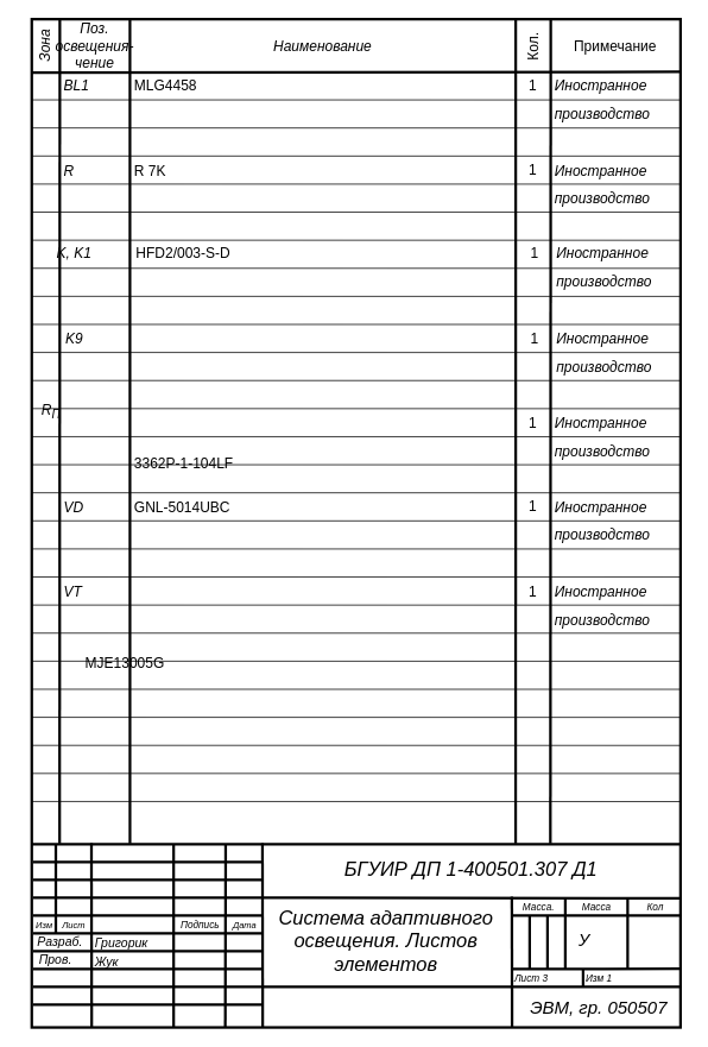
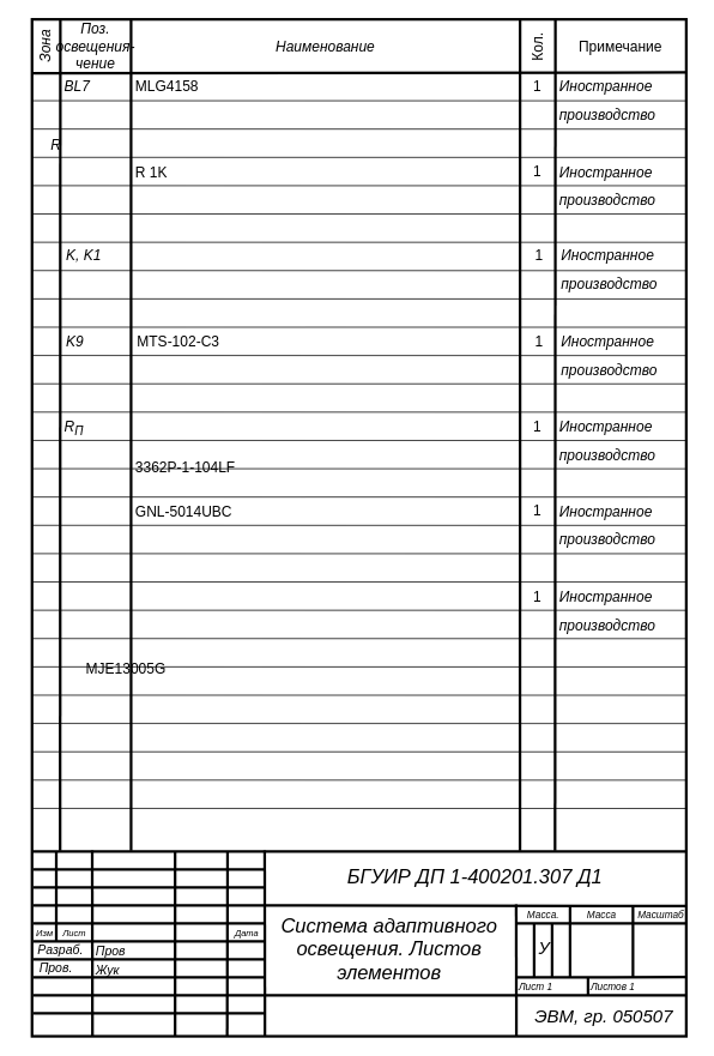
- <mxCell id="92" value="&lt;span dir=&quot;ltr&quot; role=&quot;presentation&quot; style=&quot;left: 393.851px; top: 585.319px; font-size: 16px; font-family: sans-serif; transform: scaleX(1.0);&quot;&gt;MLG4458&lt;/span&gt;" style="verticalAlign=middle;align=left;vsdxID=888;fillColor=none;gradientColor=none;shape=stencil(nZBLDoAgDERP0z3SIyjew0SURgSD+Lu9kMZoXLhwN9O+tukAlrNpJg1SzDH4QW/URgNYgZTkjA4UkwJUgGXng+6DX1zLfmoymdXo17xh5zmRJ6Q42BWCfc2oJfdAr+Yv+AP9Cb7OJ3H/2JG1HNGz/84klThPVCc=);strokeColor=none;labelBackgroundColor=none;rounded=0;html=1;whiteSpace=wrap;spacingLeft=3;fontSize=16;" parent="1" vertex="1"><mxGeometry x="144.977" y="80.107" width="433.07" height="32" as="geometry" /></mxCell>
+ <mxCell id="92" value="&lt;span dir=&quot;ltr&quot; role=&quot;presentation&quot; style=&quot;left: 393.851px; top: 585.319px; font-size: 16px; font-family: sans-serif; transform: scaleX(1.0);&quot;&gt;MLG4158&lt;/span&gt;" style="verticalAlign=middle;align=left;vsdxID=888;fillColor=none;gradientColor=none;shape=stencil(nZBLDoAgDERP0z3SIyjew0SURgSD+Lu9kMZoXLhwN9O+tukAlrNpJg1SzDH4QW/URgNYgZTkjA4UkwJUgGXng+6DX1zLfmoymdXo17xh5zmRJ6Q42BWCfc2oJfdAr+Yv+AP9Cb7OJ3H/2JG1HNGz/84klThPVCc=);strokeColor=none;labelBackgroundColor=none;rounded=0;html=1;whiteSpace=wrap;spacingLeft=3;fontSize=16;" parent="1" vertex="1"><mxGeometry x="144.977" y="80.107" width="433.07" height="32" as="geometry" /></mxCell>
- <mxCell id="91" value="&lt;p style=&quot;margin: 0px; text-indent: 0px; direction: ltr; font-size: 16px;&quot;&gt;&lt;font face=&quot;arial&quot;&gt;&lt;i&gt;BL1&lt;/i&gt;&lt;/font&gt;&lt;/p&gt;" style="verticalAlign=top;align=left;vsdxID=887;fillColor=none;gradientColor=none;shape=stencil(nZBLDoAgDERP0z3SIyjew0SURgSD+Lu9kMZoXLhwN9O+tukAlrNpJg1SzDH4QW/URgNYgZTkjA4UkwJUgGXng+6DX1zLfmoymdXo17xh5zmRJ6Q42BWCfc2oJfdAr+Yv+AP9Cb7OJ3H/2JG1HNGz/84klThPVCc=);strokeColor=none;labelBackgroundColor=none;rounded=0;html=1;whiteSpace=wrap;spacingLeft=3;fontSize=16;" parent="1" vertex="1"><mxGeometry x="66.237" y="80.107" width="78.74" height="32" as="geometry" /></mxCell>
+ <mxCell id="91" value="&lt;p style=&quot;margin: 0px; text-indent: 0px; direction: ltr; font-size: 16px;&quot;&gt;&lt;font face=&quot;arial&quot;&gt;&lt;i&gt;BL7&lt;/i&gt;&lt;/font&gt;&lt;/p&gt;" style="verticalAlign=top;align=left;vsdxID=887;fillColor=none;gradientColor=none;shape=stencil(nZBLDoAgDERP0z3SIyjew0SURgSD+Lu9kMZoXLhwN9O+tukAlrNpJg1SzDH4QW/URgNYgZTkjA4UkwJUgGXng+6DX1zLfmoymdXo17xh5zmRJ6Q42BWCfc2oJfdAr+Yv+AP9Cb7OJ3H/2JG1HNGz/84klThPVCc=);strokeColor=none;labelBackgroundColor=none;rounded=0;html=1;whiteSpace=wrap;spacingLeft=3;fontSize=16;" parent="1" vertex="1"><mxGeometry x="66.237" y="80.107" width="78.74" height="32" as="geometry" /></mxCell>
- <mxCell id="96" value="&lt;p style=&quot;margin: 0px; text-indent: 0px; direction: ltr; font-size: 16px;&quot;&gt;&lt;font face=&quot;arial&quot; style=&quot;font-size: 16px;&quot;&gt;&lt;span style=&quot;font-size: 16px;&quot;&gt;&lt;i style=&quot;font-size: 16px;&quot;&gt;R&lt;/i&gt;&lt;/span&gt;&lt;/font&gt;&lt;/p&gt;" style="verticalAlign=top;align=left;vsdxID=887;fillColor=none;gradientColor=none;shape=stencil(nZBLDoAgDERP0z3SIyjew0SURgSD+Lu9kMZoXLhwN9O+tukAlrNpJg1SzDH4QW/URgNYgZTkjA4UkwJUgGXng+6DX1zLfmoymdXo17xh5zmRJ6Q42BWCfc2oJfdAr+Yv+AP9Cb7OJ3H/2JG1HNGz/84klThPVCc=);strokeColor=none;labelBackgroundColor=none;rounded=0;html=1;whiteSpace=wrap;spacingLeft=3;fontSize=16;" parent="1" vertex="1"><mxGeometry x="66.234" y="174.604" width="78.74" height="32" as="geometry" /></mxCell>
+ <mxCell id="96" value="&lt;p style=&quot;margin: 0px; text-indent: 0px; direction: ltr; font-size: 16px;&quot;&gt;&lt;font face=&quot;arial&quot; style=&quot;font-size: 16px;&quot;&gt;&lt;span style=&quot;font-size: 16px;&quot;&gt;&lt;i style=&quot;font-size: 16px;&quot;&gt;R&lt;/i&gt;&lt;/span&gt;&lt;/font&gt;&lt;/p&gt;" style="verticalAlign=top;align=left;vsdxID=887;fillColor=none;gradientColor=none;shape=stencil(nZBLDoAgDERP0z3SIyjew0SURgSD+Lu9kMZoXLhwN9O+tukAlrNpJg1SzDH4QW/URgNYgZTkjA4UkwJUgGXng+6DX1zLfmoymdXo17xh5zmRJ6Q42BWCfc2oJfdAr+Yv+AP9Cb7OJ3H/2JG1HNGz/84klThPVCc=);strokeColor=none;labelBackgroundColor=none;rounded=0;html=1;whiteSpace=wrap;spacingLeft=3;fontSize=16;" parent="1" vertex="1"><mxGeometry x="51.234" y="144.604" width="78.74" height="32" as="geometry" /></mxCell>
- <mxCell id="97" value="R 7K" style="verticalAlign=middle;align=left;vsdxID=888;fillColor=none;gradientColor=none;shape=stencil(nZBLDoAgDERP0z3SIyjew0SURgSD+Lu9kMZoXLhwN9O+tukAlrNpJg1SzDH4QW/URgNYgZTkjA4UkwJUgGXng+6DX1zLfmoymdXo17xh5zmRJ6Q42BWCfc2oJfdAr+Yv+AP9Cb7OJ3H/2JG1HNGz/84klThPVCc=);strokeColor=none;labelBackgroundColor=none;rounded=0;html=1;whiteSpace=wrap;spacingLeft=3;fontSize=16;" parent="1" vertex="1"><mxGeometry x="144.974" y="174.604" width="433.07" height="32" as="geometry" /></mxCell>
+ <mxCell id="97" value="R 1K" style="verticalAlign=middle;align=left;vsdxID=888;fillColor=none;gradientColor=none;shape=stencil(nZBLDoAgDERP0z3SIyjew0SURgSD+Lu9kMZoXLhwN9O+tukAlrNpJg1SzDH4QW/URgNYgZTkjA4UkwJUgGXng+6DX1zLfmoymdXo17xh5zmRJ6Q42BWCfc2oJfdAr+Yv+AP9Cb7OJ3H/2JG1HNGz/84klThPVCc=);strokeColor=none;labelBackgroundColor=none;rounded=0;html=1;whiteSpace=wrap;spacingLeft=3;fontSize=16;" parent="1" vertex="1"><mxGeometry x="144.974" y="174.604" width="433.07" height="32" as="geometry" /></mxCell>
- <mxCell id="106" value="&lt;p style=&quot;margin: 0px; text-indent: 0px; direction: ltr; font-size: 16px;&quot;&gt;&lt;font face=&quot;arial&quot;&gt;&lt;i&gt;K, K1&lt;/i&gt;&lt;/font&gt;&lt;/p&gt;" style="verticalAlign=top;align=left;vsdxID=887;fillColor=none;gradientColor=none;shape=stencil(nZBLDoAgDERP0z3SIyjew0SURgSD+Lu9kMZoXLhwN9O+tukAlrNpJg1SzDH4QW/URgNYgZTkjA4UkwJUgGXng+6DX1zLfmoymdXo17xh5zmRJ6Q42BWCfc2oJfdAr+Yv+AP9Cb7OJ3H/2JG1HNGz/84klThPVCc=);strokeColor=none;labelBackgroundColor=none;rounded=0;html=1;whiteSpace=wrap;spacingLeft=3;fontSize=16;" parent="1" vertex="1"><mxGeometry x="58.115" y="267.955" width="78.74" height="32" as="geometry" /></mxCell>
+ <mxCell id="106" value="&lt;p style=&quot;margin: 0px; text-indent: 0px; direction: ltr; font-size: 16px;&quot;&gt;&lt;font face=&quot;arial&quot;&gt;&lt;i&gt;K, K1&lt;/i&gt;&lt;/font&gt;&lt;/p&gt;" style="verticalAlign=top;align=left;vsdxID=887;fillColor=none;gradientColor=none;shape=stencil(nZBLDoAgDERP0z3SIyjew0SURgSD+Lu9kMZoXLhwN9O+tukAlrNpJg1SzDH4QW/URgNYgZTkjA4UkwJUgGXng+6DX1zLfmoymdXo17xh5zmRJ6Q42BWCfc2oJfdAr+Yv+AP9Cb7OJ3H/2JG1HNGz/84klThPVCc=);strokeColor=none;labelBackgroundColor=none;rounded=0;html=1;whiteSpace=wrap;spacingLeft=3;fontSize=16;" parent="1" vertex="1"><mxGeometry x="68.115" y="267.955" width="78.74" height="32" as="geometry" /></mxCell>
- <mxCell id="107" value="HFD2/003-S-D" style="verticalAlign=middle;align=left;vsdxID=888;fillColor=none;gradientColor=none;shape=stencil(nZBLDoAgDERP0z3SIyjew0SURgSD+Lu9kMZoXLhwN9O+tukAlrNpJg1SzDH4QW/URgNYgZTkjA4UkwJUgGXng+6DX1zLfmoymdXo17xh5zmRJ6Q42BWCfc2oJfdAr+Yv+AP9Cb7OJ3H/2JG1HNGz/84klThPVCc=);strokeColor=none;labelBackgroundColor=none;rounded=0;html=1;whiteSpace=wrap;spacingLeft=3;fontSize=16;" parent="1" vertex="1"><mxGeometry x="146.855" y="267.955" width="433.07" height="32" as="geometry" /></mxCell>
+ <mxCell id="112" value="MTS-102-C3" style="verticalAlign=middle;align=left;vsdxID=888;fillColor=none;gradientColor=none;shape=stencil(nZBLDoAgDERP0z3SIyjew0SURgSD+Lu9kMZoXLhwN9O+tukAlrNpJg1SzDH4QW/URgNYgZTkjA4UkwJUgGXng+6DX1zLfmoymdXo17xh5zmRJ6Q42BWCfc2oJfdAr+Yv+AP9Cb7OJ3H/2JG1HNGz/84klThPVCc=);strokeColor=none;labelBackgroundColor=none;rounded=0;html=1;whiteSpace=wrap;spacingLeft=3;fontSize=16;" parent="1" vertex="1"><mxGeometry x="146.85" y="363.38" width="433.07" height="32" as="geometry" /></mxCell>
- <mxCell id="81" value="&lt;p style=&quot;margin: 0px; text-indent: 0px; direction: ltr; font-size: 16px;&quot;&gt;&lt;font face=&quot;arial&quot;&gt;&lt;i&gt;R&lt;sub&gt;П&lt;/sub&gt;&lt;/i&gt;&lt;/font&gt;&lt;/p&gt;" style="verticalAlign=top;align=left;vsdxID=887;fillColor=none;gradientColor=none;shape=stencil(nZBLDoAgDERP0z3SIyjew0SURgSD+Lu9kMZoXLhwN9O+tukAlrNpJg1SzDH4QW/URgNYgZTkjA4UkwJUgGXng+6DX1zLfmoymdXo17xh5zmRJ6Q42BWCfc2oJfdAr+Yv+AP9Cb7OJ3H/2JG1HNGz/84klThPVCc=);strokeColor=none;labelBackgroundColor=none;rounded=0;html=1;whiteSpace=wrap;spacingLeft=3;fontSize=16;" parent="1" vertex="1"><mxGeometry x="41.24" y="443.12" width="78.74" height="32" as="geometry" /></mxCell>
+ <mxCell id="81" value="&lt;p style=&quot;margin: 0px; text-indent: 0px; direction: ltr; font-size: 16px;&quot;&gt;&lt;font face=&quot;arial&quot;&gt;&lt;i&gt;R&lt;sub&gt;П&lt;/sub&gt;&lt;/i&gt;&lt;/font&gt;&lt;/p&gt;" style="verticalAlign=top;align=left;vsdxID=887;fillColor=none;gradientColor=none;shape=stencil(nZBLDoAgDERP0z3SIyjew0SURgSD+Lu9kMZoXLhwN9O+tukAlrNpJg1SzDH4QW/URgNYgZTkjA4UkwJUgGXng+6DX1zLfmoymdXo17xh5zmRJ6Q42BWCfc2oJfdAr+Yv+AP9Cb7OJ3H/2JG1HNGz/84klThPVCc=);strokeColor=none;labelBackgroundColor=none;rounded=0;html=1;whiteSpace=wrap;spacingLeft=3;fontSize=16;" parent="1" vertex="1"><mxGeometry x="66.24" y="458.12" width="78.74" height="32" as="geometry" /></mxCell>
- <mxCell id="86" value="&lt;p style=&quot;margin: 0px; text-indent: 0px; direction: ltr; font-size: 16px;&quot;&gt;&lt;font face=&quot;arial&quot; style=&quot;font-size: 16px;&quot;&gt;&lt;span style=&quot;font-size: 16px;&quot;&gt;&lt;i style=&quot;font-size: 16px;&quot;&gt;VD&lt;/i&gt;&lt;/span&gt;&lt;/font&gt;&lt;/p&gt;" style="verticalAlign=top;align=left;vsdxID=887;fillColor=none;gradientColor=none;shape=stencil(nZBLDoAgDERP0z3SIyjew0SURgSD+Lu9kMZoXLhwN9O+tukAlrNpJg1SzDH4QW/URgNYgZTkjA4UkwJUgGXng+6DX1zLfmoymdXo17xh5zmRJ6Q42BWCfc2oJfdAr+Yv+AP9Cb7OJ3H/2JG1HNGz/84klThPVCc=);strokeColor=none;labelBackgroundColor=none;rounded=0;html=1;whiteSpace=wrap;spacingLeft=3;fontSize=16;" parent="1" vertex="1"><mxGeometry x="66.237" y="552.617" width="78.74" height="32" as="geometry" /></mxCell>
- <mxCell id="101" value="&lt;p style=&quot;margin: 0px; text-indent: 0px; direction: ltr; font-size: 16px;&quot;&gt;&lt;font face=&quot;arial&quot; style=&quot;font-size: 16px;&quot;&gt;&lt;span style=&quot;font-size: 16px;&quot;&gt;&lt;i style=&quot;font-size: 16px;&quot;&gt;VT&lt;/i&gt;&lt;/span&gt;&lt;/font&gt;&lt;/p&gt;" style="verticalAlign=top;align=left;vsdxID=887;fillColor=none;gradientColor=none;shape=stencil(nZBLDoAgDERP0z3SIyjew0SURgSD+Lu9kMZoXLhwN9O+tukAlrNpJg1SzDH4QW/URgNYgZTkjA4UkwJUgGXng+6DX1zLfmoymdXo17xh5zmRJ6Q42BWCfc2oJfdAr+Yv+AP9Cb7OJ3H/2JG1HNGz/84klThPVCc=);strokeColor=none;labelBackgroundColor=none;rounded=0;html=1;whiteSpace=wrap;spacingLeft=3;fontSize=16;" parent="1" vertex="1"><mxGeometry x="66.234" y="647.094" width="78.74" height="32" as="geometry" /></mxCell>
- <mxCell id="44" value="&lt;i style=&quot;font-family: arial; font-size: 22px; font-weight: 400; letter-spacing: normal; text-indent: 0px; text-transform: none; word-spacing: 0px;&quot;&gt;БГУИР ДП 1-400501.307 Д1&lt;/i&gt;" style="text;whiteSpace=wrap;html=1;align=center;verticalAlign=middle;fontColor=default;labelBackgroundColor=none;" parent="1" vertex="1"><mxGeometry x="291.65" y="946.88" width="472.44" height="59.06" as="geometry" /></mxCell>
+ <mxCell id="44" value="&lt;i style=&quot;font-family: arial; font-size: 22px; font-weight: 400; letter-spacing: normal; text-indent: 0px; text-transform: none; word-spacing: 0px;&quot;&gt;БГУИР ДП 1-400201.307 Д1&lt;/i&gt;" style="text;whiteSpace=wrap;html=1;align=center;verticalAlign=middle;fontColor=default;labelBackgroundColor=none;" parent="1" vertex="1"><mxGeometry x="291.65" y="946.88" width="472.44" height="59.06" as="geometry" /></mxCell>
- <mxCell id="34" value="&lt;font style=&quot;font-size:11px;font-family:Arial;color:#000000;direction:ltr;letter-spacing:0px;line-height:120%;opacity:1&quot;&gt;&lt;i&gt;Кол&lt;br/&gt;&lt;/i&gt;&lt;/font&gt;" style="verticalAlign=middle;align=center;vsdxID=173;fillColor=none;gradientColor=none;shape=stencil(nZBLDoAgDERP0z3SIyjew0SURgSD+Lu9kMZoXLhwN9O+tukAlrNpJg1SzDH4QW/URgNYgZTkjA4UkwJUgGXng+6DX1zLfmoymdXo17xh5zmRJ6Q42BWCfc2oJfdAr+Yv+AP9Cb7OJ3H/2JG1HNGz/84klThPVCc=);strokeColor=none;strokeWidth=3;spacingTop=-1;spacingBottom=-1;spacingLeft=-1;spacingRight=-1;labelBackgroundColor=none;rounded=0;html=1;whiteSpace=wrap;" parent="1" vertex="1"><mxGeometry x="705.74" y="1008.88" width="58.35" height="16" as="geometry" /></mxCell>
+ <mxCell id="34" value="&lt;font style=&quot;font-size:11px;font-family:Arial;color:#000000;direction:ltr;letter-spacing:0px;line-height:120%;opacity:1&quot;&gt;&lt;i&gt;Масштаб&lt;br/&gt;&lt;/i&gt;&lt;/font&gt;" style="verticalAlign=middle;align=center;vsdxID=173;fillColor=none;gradientColor=none;shape=stencil(nZBLDoAgDERP0z3SIyjew0SURgSD+Lu9kMZoXLhwN9O+tukAlrNpJg1SzDH4QW/URgNYgZTkjA4UkwJUgGXng+6DX1zLfmoymdXo17xh5zmRJ6Q42BWCfc2oJfdAr+Yv+AP9Cb7OJ3H/2JG1HNGz/84klThPVCc=);strokeColor=none;strokeWidth=3;spacingTop=-1;spacingBottom=-1;spacingLeft=-1;spacingRight=-1;labelBackgroundColor=none;rounded=0;html=1;whiteSpace=wrap;" parent="1" vertex="1"><mxGeometry x="705.74" y="1008.88" width="58.35" height="16" as="geometry" /></mxCell>
- <mxCell id="30" value="&lt;font style=&quot;font-size:11px;font-family:Arial;color:#000000;direction:ltr;letter-spacing:0px;line-height:120%;opacity:1&quot;&gt;&lt;i&gt;Подпись&lt;br/&gt;&lt;/i&gt;&lt;/font&gt;" style="verticalAlign=middle;align=center;vsdxID=169;fillColor=none;gradientColor=none;shape=stencil(nZBLDoAgDERP0z3SIyjew0SURgSD+Lu9kMZoXLhwN9O+tukAlrNpJg1SzDH4QW/URgNYgZTkjA4UkwJUgGXng+6DX1zLfmoymdXo17xh5zmRJ6Q42BWCfc2oJfdAr+Yv+AP9Cb7OJ3H/2JG1HNGz/84klThPVCc=);strokeColor=none;strokeWidth=3;spacingTop=-1;spacingBottom=-1;spacingLeft=-1;spacingRight=-1;labelBackgroundColor=none;rounded=0;html=1;whiteSpace=wrap;" parent="1" vertex="1"><mxGeometry x="195.74" y="1028.88" width="56" height="16" as="geometry" /></mxCell>
- <mxCell id="42" value="&lt;font style=&quot;font-size:19px;font-family:Arial;color:#000000;direction:ltr;letter-spacing:0px;line-height:120%;opacity:1&quot;&gt;&lt;i&gt;У&lt;br/&gt;&lt;/i&gt;&lt;/font&gt;" style="verticalAlign=middle;align=center;vsdxID=441;fillColor=none;gradientColor=none;shape=stencil(nZBLDoAgDERP0z3SIyjew0SURgSD+Lu9kMZoXLhwN9O+tukAlrNpJg1SzDH4QW/URgNYgZTkjA4UkwJUgGXng+6DX1zLfmoymdXo17xh5zmRJ6Q42BWCfc2oJfdAr+Yv+AP9Cb7OJ3H/2JG1HNGz/84klThPVCc=);strokeColor=none;strokeWidth=3;spacingTop=-1;spacingBottom=-1;spacingLeft=-1;spacingRight=-1;labelBackgroundColor=none;rounded=0;html=1;whiteSpace=wrap;" parent="1" vertex="1"><mxGeometry x="644.74" y="1046.88" width="20" height="16" as="geometry" /></mxCell>
+ <mxCell id="42" value="&lt;font style=&quot;font-size:19px;font-family:Arial;color:#000000;direction:ltr;letter-spacing:0px;line-height:120%;opacity:1&quot;&gt;&lt;i&gt;У&lt;br/&gt;&lt;/i&gt;&lt;/font&gt;" style="verticalAlign=middle;align=center;vsdxID=441;fillColor=none;gradientColor=none;shape=stencil(nZBLDoAgDERP0z3SIyjew0SURgSD+Lu9kMZoXLhwN9O+tukAlrNpJg1SzDH4QW/URgNYgZTkjA4UkwJUgGXng+6DX1zLfmoymdXo17xh5zmRJ6Q42BWCfc2oJfdAr+Yv+AP9Cb7OJ3H/2JG1HNGz/84klThPVCc=);strokeColor=none;strokeWidth=3;spacingTop=-1;spacingBottom=-1;spacingLeft=-1;spacingRight=-1;labelBackgroundColor=none;rounded=0;html=1;whiteSpace=wrap;" parent="1" vertex="1"><mxGeometry x="594.74" y="1046.88" width="20" height="16" as="geometry" /></mxCell>
- <mxCell id="37" value="&lt;p style=&quot;margin-left: 0 ; margin-right: 0 ; margin-top: 0px ; margin-bottom: 0px ; text-indent: 0 ; direction: ltr&quot;&gt;&lt;font style=&quot;font-family: &amp;#34;arial&amp;#34; ; color: rgb(0 , 0 , 0) ; direction: ltr ; letter-spacing: 0px ; line-height: 120% ; opacity: 1&quot;&gt;&lt;i&gt;&lt;font style=&quot;font-size: 14px&quot;&gt;Григорик&lt;/font&gt;&lt;br&gt;&lt;/i&gt;&lt;/font&gt;&lt;/p&gt;" style="verticalAlign=middle;align=left;vsdxID=176;fillColor=none;gradientColor=none;shape=stencil(nZBLDoAgDERP0z3SIyjew0SURgSD+Lu9kMZoXLhwN9O+tukAlrNpJg1SzDH4QW/URgNYgZTkjA4UkwJUgGXng+6DX1zLfmoymdXo17xh5zmRJ6Q42BWCfc2oJfdAr+Yv+AP9Cb7OJ3H/2JG1HNGz/84klThPVCc=);strokeColor=none;strokeWidth=3;spacingTop=-1;spacingBottom=-1;spacingLeft=-1;spacingRight=-1;labelBackgroundColor=none;rounded=0;html=1;whiteSpace=wrap;" parent="1" vertex="1"><mxGeometry x="104.74" y="1045.88" width="88" height="24" as="geometry" /></mxCell>
+ <mxCell id="37" value="&lt;p style=&quot;margin-left: 0 ; margin-right: 0 ; margin-top: 0px ; margin-bottom: 0px ; text-indent: 0 ; direction: ltr&quot;&gt;&lt;font style=&quot;font-family: &amp;#34;arial&amp;#34; ; color: rgb(0 , 0 , 0) ; direction: ltr ; letter-spacing: 0px ; line-height: 120% ; opacity: 1&quot;&gt;&lt;i&gt;&lt;font style=&quot;font-size: 14px&quot;&gt;Пров&lt;/font&gt;&lt;br&gt;&lt;/i&gt;&lt;/font&gt;&lt;/p&gt;" style="verticalAlign=middle;align=left;vsdxID=176;fillColor=none;gradientColor=none;shape=stencil(nZBLDoAgDERP0z3SIyjew0SURgSD+Lu9kMZoXLhwN9O+tukAlrNpJg1SzDH4QW/URgNYgZTkjA4UkwJUgGXng+6DX1zLfmoymdXo17xh5zmRJ6Q42BWCfc2oJfdAr+Yv+AP9Cb7OJ3H/2JG1HNGz/84klThPVCc=);strokeColor=none;strokeWidth=3;spacingTop=-1;spacingBottom=-1;spacingLeft=-1;spacingRight=-1;labelBackgroundColor=none;rounded=0;html=1;whiteSpace=wrap;" parent="1" vertex="1"><mxGeometry x="104.74" y="1045.88" width="88" height="24" as="geometry" /></mxCell>
- <mxCell id="35" value="&lt;p style=&quot;margin-left: 0 ; margin-right: 0 ; margin-top: 0px ; margin-bottom: 0px ; text-indent: 0 ; direction: ltr&quot;&gt;&lt;font style=&quot;font-size: 11px ; font-family: &amp;#34;arial&amp;#34; ; color: #000000 ; direction: ltr ; letter-spacing: 0px ; line-height: 120% ; opacity: 1&quot;&gt;&lt;i&gt;Лист 3&lt;/i&gt;&lt;/font&gt;&lt;font style=&quot;font-size: 11px ; font-family: &amp;#34;arial&amp;#34; ; color: #000000 ; direction: ltr ; letter-spacing: 0px ; line-height: 120% ; opacity: 1&quot;&gt;&lt;i&gt;&amp;nbsp;&lt;br&gt;&lt;/i&gt;&lt;/font&gt;&lt;/p&gt;" style="verticalAlign=middle;align=left;vsdxID=174;fillColor=none;gradientColor=none;shape=stencil(nZBLDoAgDERP0z3SIyjew0SURgSD+Lu9kMZoXLhwN9O+tukAlrNpJg1SzDH4QW/URgNYgZTkjA4UkwJUgGXng+6DX1zLfmoymdXo17xh5zmRJ6Q42BWCfc2oJfdAr+Yv+AP9Cb7OJ3H/2JG1HNGz/84klThPVCc=);strokeColor=none;strokeWidth=3;spacingTop=-1;spacingBottom=-1;spacingLeft=-1;spacingRight=-1;labelBackgroundColor=none;rounded=0;html=1;whiteSpace=wrap;" parent="1" vertex="1"><mxGeometry x="575.74" y="1088.88" width="132.8" height="16" as="geometry" /></mxCell>
+ <mxCell id="35" value="&lt;p style=&quot;margin-left: 0 ; margin-right: 0 ; margin-top: 0px ; margin-bottom: 0px ; text-indent: 0 ; direction: ltr&quot;&gt;&lt;font style=&quot;font-size: 11px ; font-family: &amp;#34;arial&amp;#34; ; color: #000000 ; direction: ltr ; letter-spacing: 0px ; line-height: 120% ; opacity: 1&quot;&gt;&lt;i&gt;Лист 1&lt;/i&gt;&lt;/font&gt;&lt;font style=&quot;font-size: 11px ; font-family: &amp;#34;arial&amp;#34; ; color: #000000 ; direction: ltr ; letter-spacing: 0px ; line-height: 120% ; opacity: 1&quot;&gt;&lt;i&gt;&amp;nbsp;&lt;br&gt;&lt;/i&gt;&lt;/font&gt;&lt;/p&gt;" style="verticalAlign=middle;align=left;vsdxID=174;fillColor=none;gradientColor=none;shape=stencil(nZBLDoAgDERP0z3SIyjew0SURgSD+Lu9kMZoXLhwN9O+tukAlrNpJg1SzDH4QW/URgNYgZTkjA4UkwJUgGXng+6DX1zLfmoymdXo17xh5zmRJ6Q42BWCfc2oJfdAr+Yv+AP9Cb7OJ3H/2JG1HNGz/84klThPVCc=);strokeColor=none;strokeWidth=3;spacingTop=-1;spacingBottom=-1;spacingLeft=-1;spacingRight=-1;labelBackgroundColor=none;rounded=0;html=1;whiteSpace=wrap;" parent="1" vertex="1"><mxGeometry x="575.74" y="1088.88" width="132.8" height="16" as="geometry" /></mxCell>
- <mxCell id="36" value="&lt;p style=&quot;align:left;margin-left:0;margin-right:0;margin-top:0px;margin-bottom:0px;text-indent:0;valign:middle;direction:ltr;&quot;&gt;&lt;font style=&quot;font-size:11px;font-family:Arial;color:#000000;direction:ltr;letter-spacing:0px;line-height:120%;opacity:1&quot;&gt;&lt;i&gt;Изм             1&lt;/i&gt;&lt;/font&gt;&lt;font style=&quot;font-size:11px;font-family:Arial;color:#000000;direction:ltr;letter-spacing:0px;line-height:120%;opacity:1&quot;&gt;&lt;i&gt;&lt;br/&gt;&lt;/i&gt;&lt;/font&gt;&lt;/p&gt;" style="verticalAlign=middle;align=left;vsdxID=175;fillColor=none;gradientColor=none;shape=stencil(nZBLDoAgDERP0z3SIyjew0SURgSD+Lu9kMZoXLhwN9O+tukAlrNpJg1SzDH4QW/URgNYgZTkjA4UkwJUgGXng+6DX1zLfmoymdXo17xh5zmRJ6Q42BWCfc2oJfdAr+Yv+AP9Cb7OJ3H/2JG1HNGz/84klThPVCc=);strokeColor=none;strokeWidth=3;spacingTop=-1;spacingBottom=-1;spacingLeft=-1;spacingRight=-1;labelBackgroundColor=none;rounded=0;html=1;whiteSpace=wrap;" parent="1" vertex="1"><mxGeometry x="655.74" y="1088.88" width="116" height="16" as="geometry" /></mxCell>
+ <mxCell id="36" value="&lt;p style=&quot;align:left;margin-left:0;margin-right:0;margin-top:0px;margin-bottom:0px;text-indent:0;valign:middle;direction:ltr;&quot;&gt;&lt;font style=&quot;font-size:11px;font-family:Arial;color:#000000;direction:ltr;letter-spacing:0px;line-height:120%;opacity:1&quot;&gt;&lt;i&gt;Листов             1&lt;/i&gt;&lt;/font&gt;&lt;font style=&quot;font-size:11px;font-family:Arial;color:#000000;direction:ltr;letter-spacing:0px;line-height:120%;opacity:1&quot;&gt;&lt;i&gt;&lt;br/&gt;&lt;/i&gt;&lt;/font&gt;&lt;/p&gt;" style="verticalAlign=middle;align=left;vsdxID=175;fillColor=none;gradientColor=none;shape=stencil(nZBLDoAgDERP0z3SIyjew0SURgSD+Lu9kMZoXLhwN9O+tukAlrNpJg1SzDH4QW/URgNYgZTkjA4UkwJUgGXng+6DX1zLfmoymdXo17xh5zmRJ6Q42BWCfc2oJfdAr+Yv+AP9Cb7OJ3H/2JG1HNGz/84klThPVCc=);strokeColor=none;strokeWidth=3;spacingTop=-1;spacingBottom=-1;spacingLeft=-1;spacingRight=-1;labelBackgroundColor=none;rounded=0;html=1;whiteSpace=wrap;" parent="1" vertex="1"><mxGeometry x="655.74" y="1088.88" width="116" height="16" as="geometry" /></mxCell>
